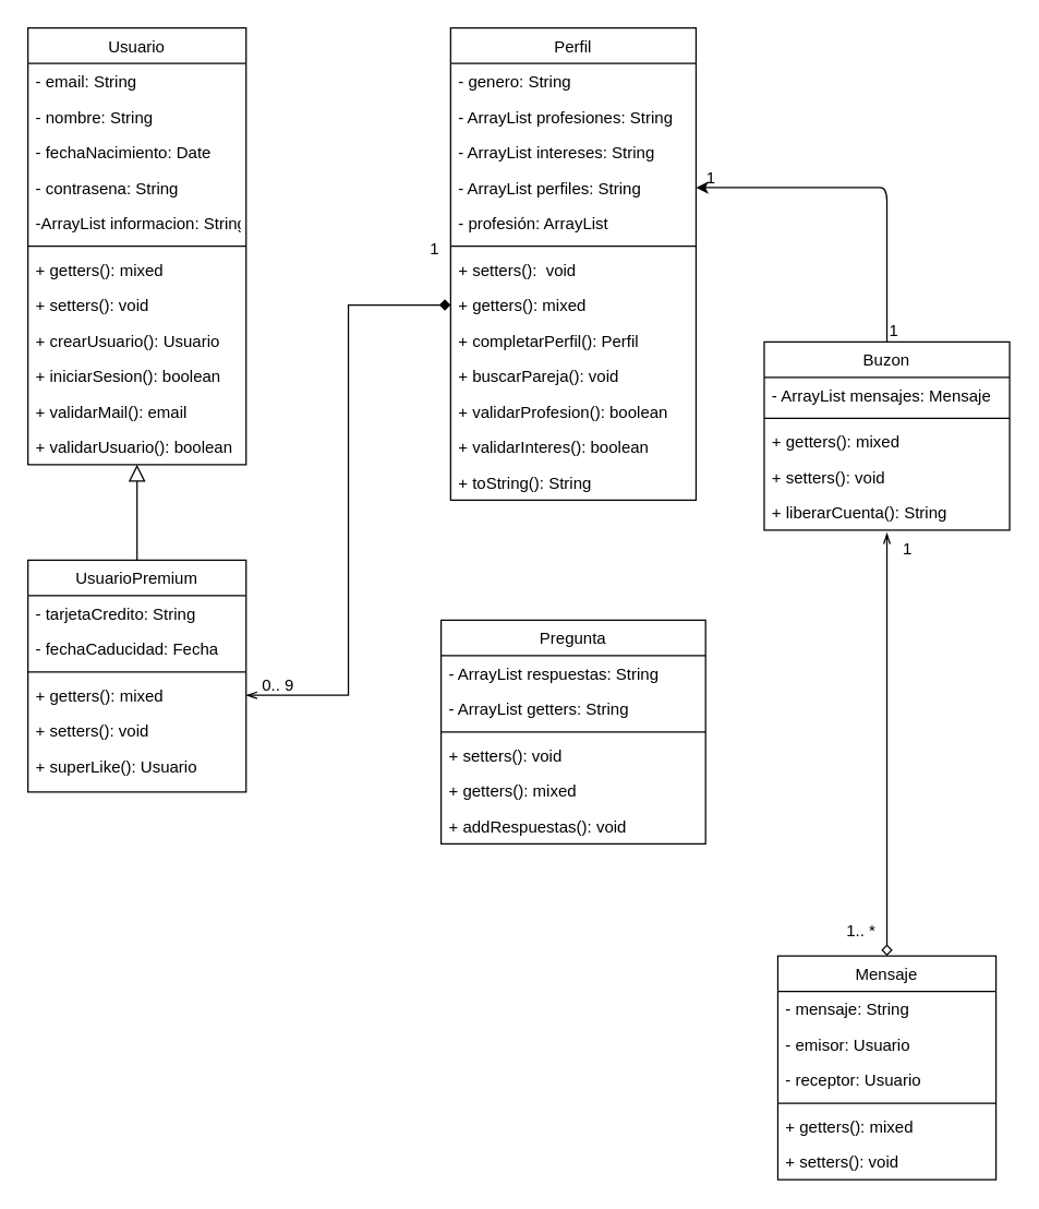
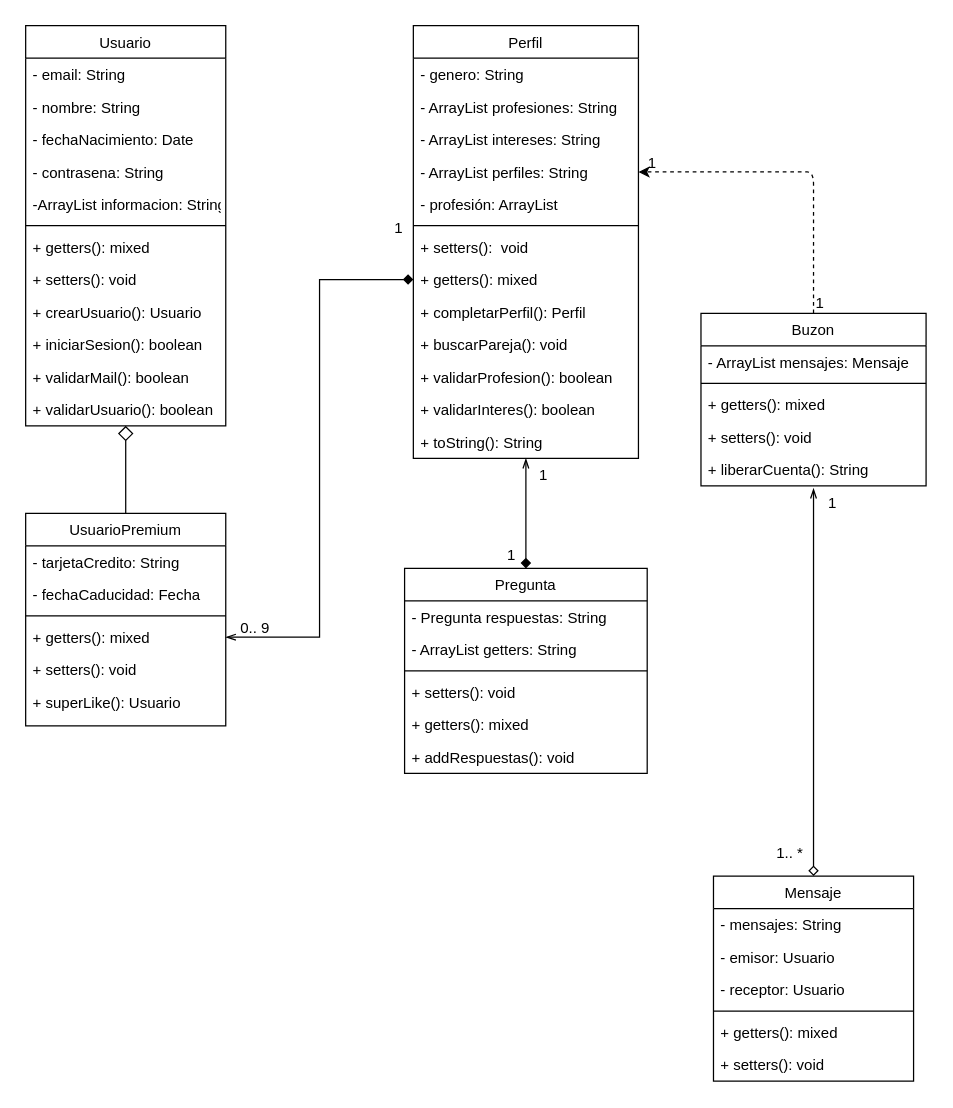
- <mxCell id="43" value="" style="endArrow=classic;html=1;fontColor=#000000;exitX=0.5;exitY=0;exitDx=0;exitDy=0;entryX=1;entryY=0.5;entryDx=0;entryDy=0;" parent="1" source="44" target="23" edge="1"><mxGeometry width="50" height="50" relative="1" as="geometry"><mxPoint x="640" y="250" as="sourcePoint" /><mxPoint x="640" y="130" as="targetPoint" /><Array as="points"><mxPoint x="650" y="137" /><mxPoint x="640" y="137" /></Array></mxGeometry></mxCell>
+ <mxCell id="43" value="" style="endArrow=classic;html=1;fontColor=#000000;exitX=0.5;exitY=0;exitDx=0;exitDy=0;entryX=1;entryY=0.5;entryDx=0;entryDy=0;dashed=1;" parent="1" source="44" target="23" edge="1"><mxGeometry width="50" height="50" relative="1" as="geometry"><mxPoint x="640" y="250" as="sourcePoint" /><mxPoint x="640" y="130" as="targetPoint" /><Array as="points"><mxPoint x="650" y="137" /><mxPoint x="640" y="137" /></Array></mxGeometry></mxCell>
- <mxCell id="14" value="+ validarMail(): email&#10;" style="text;align=left;verticalAlign=top;spacingLeft=4;spacingRight=4;overflow=hidden;rotatable=0;points=[[0,0.5],[1,0.5]];portConstraint=eastwest;rounded=0;shadow=0;html=0;" parent="3" vertex="1"><mxGeometry y="268" width="160" height="26" as="geometry" /></mxCell>
+ <mxCell id="14" value="+ validarMail(): boolean&#10;" style="text;align=left;verticalAlign=top;spacingLeft=4;spacingRight=4;overflow=hidden;rotatable=0;points=[[0,0.5],[1,0.5]];portConstraint=eastwest;rounded=0;shadow=0;html=0;" parent="3" vertex="1"><mxGeometry y="268" width="160" height="26" as="geometry" /></mxCell>
- <mxCell id="2" value="" style="endArrow=block;endSize=10;endFill=0;shadow=0;strokeWidth=1;rounded=0;edgeStyle=elbowEdgeStyle;elbow=vertical;" parent="1" source="57" target="3" edge="1"><mxGeometry width="160" relative="1" as="geometry"><mxPoint x="140" y="343" as="sourcePoint" /><mxPoint x="240" y="241" as="targetPoint" /></mxGeometry></mxCell>
+ <mxCell id="2" value="" style="endArrow=diamond;endSize=10;endFill=0;shadow=0;strokeWidth=1;rounded=0;edgeStyle=elbowEdgeStyle;elbow=vertical;" parent="1" source="57" target="3" edge="1"><mxGeometry width="160" relative="1" as="geometry"><mxPoint x="140" y="343" as="sourcePoint" /><mxPoint x="240" y="241" as="targetPoint" /></mxGeometry></mxCell>
+ <mxCell id="16" value="" style="endArrow=diamond;shadow=0;strokeWidth=1;strokeColor=#000000;rounded=0;endFill=1;edgeStyle=elbowEdgeStyle;elbow=vertical;startArrow=openThin;startFill=0;entryX=0.5;entryY=0;entryDx=0;entryDy=0;exitX=0.5;exitY=1;exitDx=0;exitDy=0;" parent="1" source="19" target="36" edge="1"><mxGeometry x="0.5" y="41" relative="1" as="geometry"><mxPoint x="420" y="341" as="sourcePoint" /><mxPoint x="491" y="410" as="targetPoint" /><mxPoint x="-40" y="32" as="offset" /><Array as="points"><mxPoint x="490.5" y="374" /></Array></mxGeometry></mxCell>
+ <mxCell id="17" value="1" style="resizable=0;align=left;verticalAlign=bottom;labelBackgroundColor=none;fontSize=12;" parent="16" connectable="0" vertex="1"><mxGeometry x="-1" relative="1" as="geometry"><mxPoint x="9" y="22" as="offset" /></mxGeometry></mxCell>
+ <mxCell id="18" value="1" style="resizable=0;align=right;verticalAlign=bottom;labelBackgroundColor=none;fontSize=12;" parent="16" connectable="0" vertex="1"><mxGeometry x="1" relative="1" as="geometry"><mxPoint x="-7" y="-1.93" as="offset" /></mxGeometry></mxCell>
- <mxCell id="37" value="- ArrayList respuestas: String" style="text;strokeColor=none;fillColor=none;align=left;verticalAlign=top;spacingLeft=4;spacingRight=4;overflow=hidden;rotatable=0;points=[[0,0.5],[1,0.5]];portConstraint=eastwest;" parent="36" vertex="1"><mxGeometry y="26" width="194" height="26" as="geometry" /></mxCell>
+ <mxCell id="37" value="- Pregunta respuestas: String" style="text;strokeColor=none;fillColor=none;align=left;verticalAlign=top;spacingLeft=4;spacingRight=4;overflow=hidden;rotatable=0;points=[[0,0.5],[1,0.5]];portConstraint=eastwest;" parent="36" vertex="1"><mxGeometry y="26" width="194" height="26" as="geometry" /></mxCell>
- <mxCell id="51" value="- mensaje: String&#10;" style="text;strokeColor=none;fillColor=none;align=left;verticalAlign=top;spacingLeft=4;spacingRight=4;overflow=hidden;rotatable=0;points=[[0,0.5],[1,0.5]];portConstraint=eastwest;" parent="50" vertex="1"><mxGeometry y="26" width="160" height="26" as="geometry" /></mxCell>
+ <mxCell id="51" value="- mensajes: String&#10;" style="text;strokeColor=none;fillColor=none;align=left;verticalAlign=top;spacingLeft=4;spacingRight=4;overflow=hidden;rotatable=0;points=[[0,0.5],[1,0.5]];portConstraint=eastwest;" parent="50" vertex="1"><mxGeometry y="26" width="160" height="26" as="geometry" /></mxCell>
